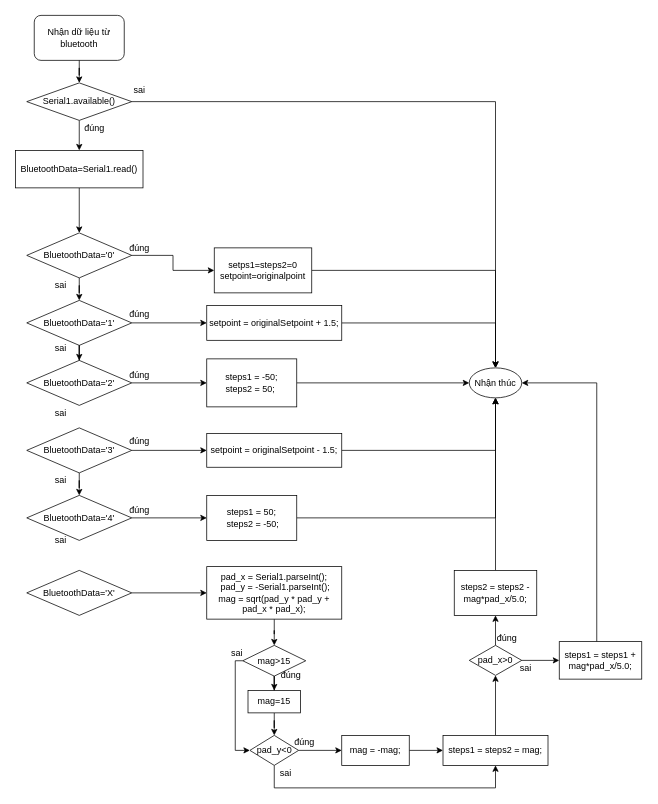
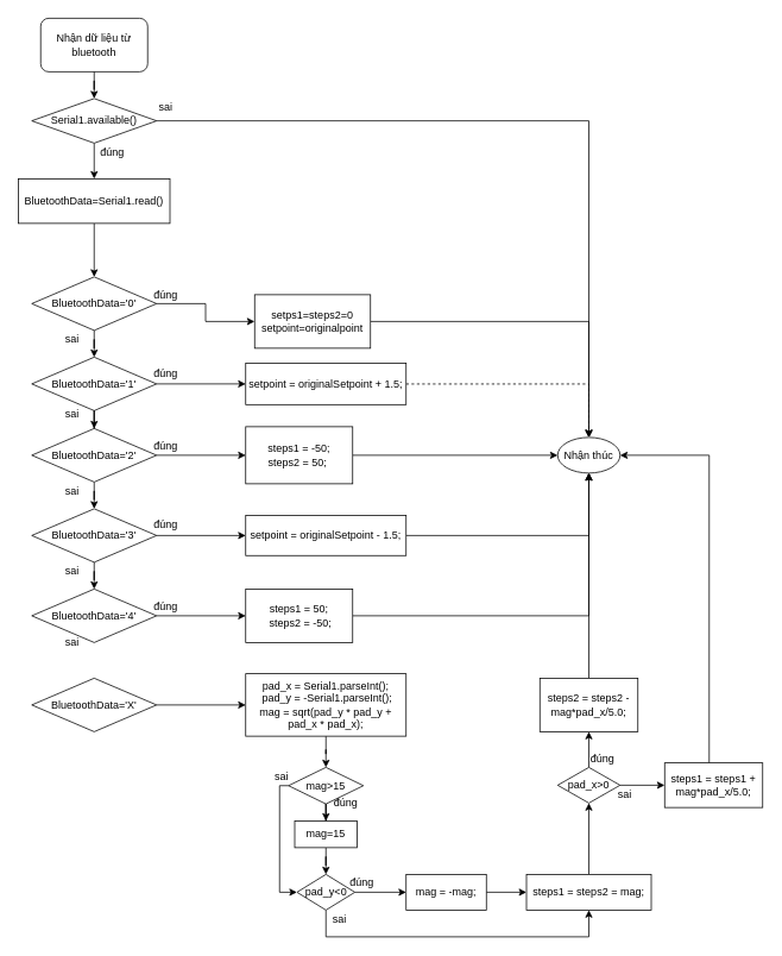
- <mxCell id="21" style="edgeStyle=orthogonalEdgeStyle;rounded=0;orthogonalLoop=1;jettySize=auto;html=1;entryX=0.5;entryY=0;entryDx=0;entryDy=0;" parent="1" source="22" target="30" edge="1"><mxGeometry relative="1" as="geometry" /></mxCell>
+ <mxCell id="21" style="edgeStyle=orthogonalEdgeStyle;rounded=0;orthogonalLoop=1;jettySize=auto;html=1;entryX=0.5;entryY=0;entryDx=0;entryDy=0;dashed=1;" parent="1" source="22" target="30" edge="1"><mxGeometry relative="1" as="geometry" /></mxCell>
+ <mxCell id="9" style="edgeStyle=orthogonalEdgeStyle;rounded=0;orthogonalLoop=1;jettySize=auto;html=1;" parent="1" source="61" target="14" edge="1"><mxGeometry relative="1" as="geometry" /></mxCell>
